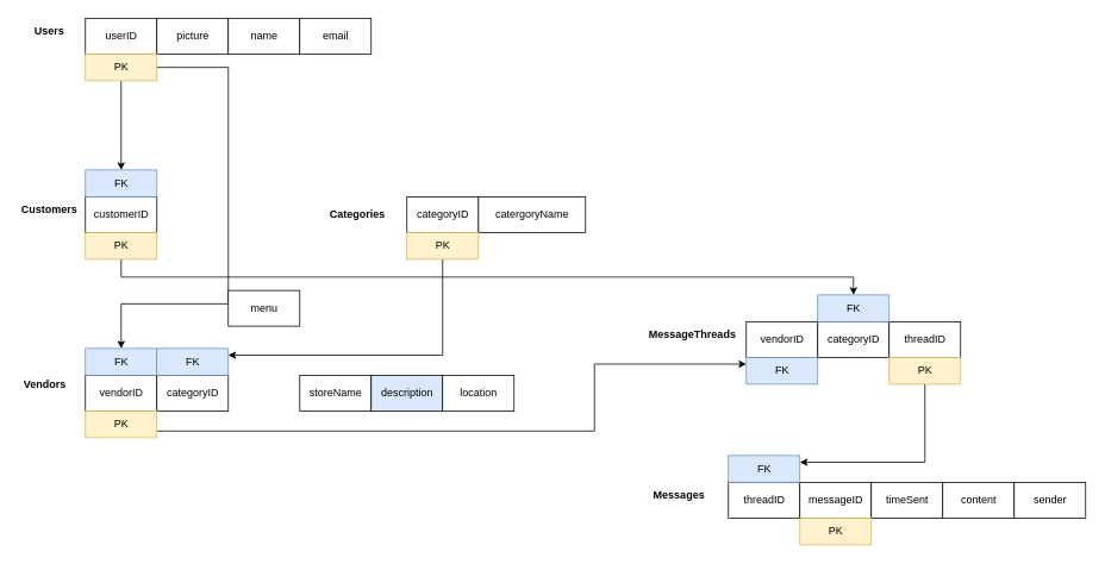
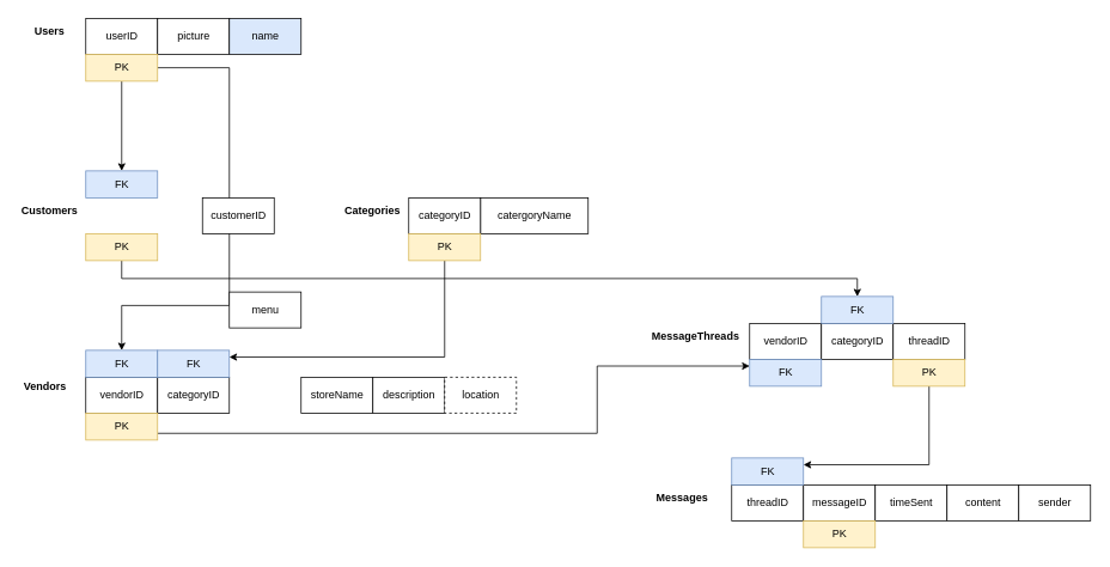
- <mxCell id="4" value="name" style="html=1;" vertex="1" parent="1"><mxGeometry x="255" y="20" width="80" height="40" as="geometry" /></mxCell>
+ <mxCell id="4" value="name" style="html=1;fillColor=#dae8fc;" vertex="1" parent="1"><mxGeometry x="255" y="20" width="80" height="40" as="geometry" /></mxCell>
- <mxCell id="5" value="email" style="html=1;" vertex="1" parent="1"><mxGeometry x="335" y="20" width="80" height="40" as="geometry" /></mxCell>
- <mxCell id="10" value="customerID" style="html=1;" vertex="1" parent="1"><mxGeometry x="95" y="220" width="80" height="40" as="geometry" /></mxCell>
+ <mxCell id="10" value="customerID" style="html=1;" vertex="1" parent="1"><mxGeometry x="225" y="220" width="80" height="40" as="geometry" /></mxCell>
- <mxCell id="30" value="&lt;b&gt;Categories&lt;/b&gt;" style="text;html=1;strokeColor=none;fillColor=none;align=center;verticalAlign=middle;whiteSpace=wrap;rounded=0;" vertex="1" parent="1"><mxGeometry x="370" y="225" width="60" height="30" as="geometry" /></mxCell>
+ <mxCell id="30" value="&lt;b&gt;Categories&lt;/b&gt;" style="text;html=1;strokeColor=none;fillColor=none;align=center;verticalAlign=middle;whiteSpace=wrap;rounded=0;" vertex="1" parent="1"><mxGeometry x="385" y="220" width="60" height="30" as="geometry" /></mxCell>
- <mxCell id="22" value="description" style="html=1;fillColor=#dae8fc;" vertex="1" parent="1"><mxGeometry x="415" y="420" width="80" height="40" as="geometry" /></mxCell>
+ <mxCell id="22" value="description" style="html=1;" vertex="1" parent="1"><mxGeometry x="415" y="420" width="80" height="40" as="geometry" /></mxCell>
- <mxCell id="23" value="location" style="html=1;" vertex="1" parent="1"><mxGeometry x="495" y="420" width="80" height="40" as="geometry" /></mxCell>
+ <mxCell id="23" value="location" style="html=1;dashed=1;" vertex="1" parent="1"><mxGeometry x="495" y="420" width="80" height="40" as="geometry" /></mxCell>
